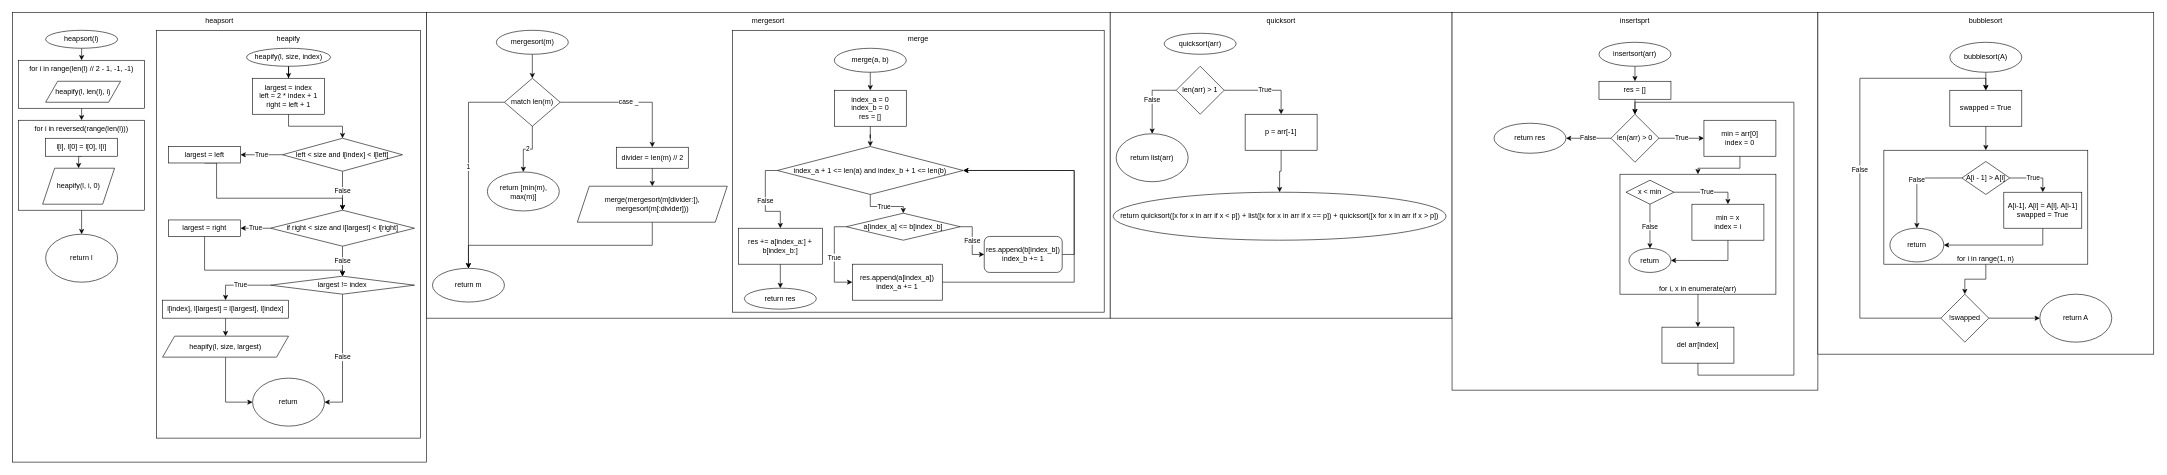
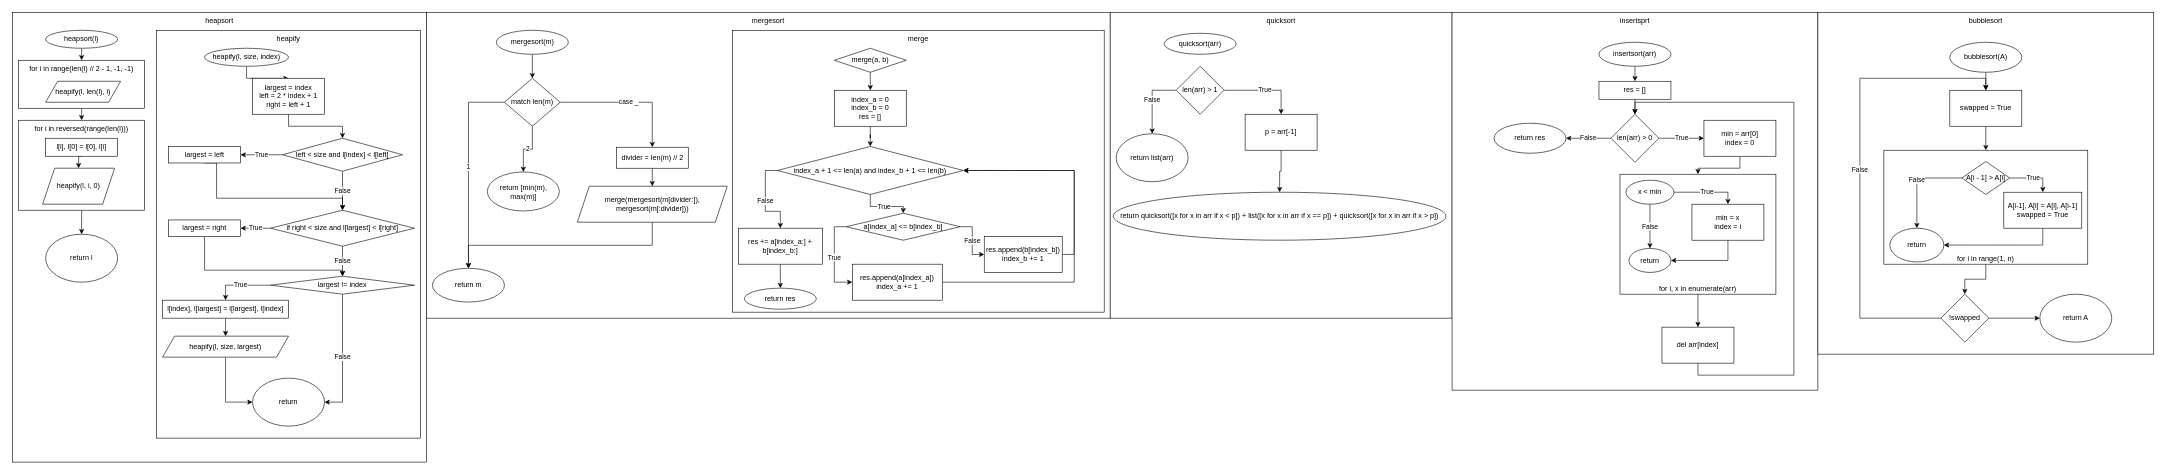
- <mxCell id="16" value="heapify(l, size, index)" style="ellipse;whiteSpace=wrap;html=1;" vertex="1" parent="1"><mxGeometry x="410" y="80" width="140" height="30" as="geometry" /></mxCell>
+ <mxCell id="16" value="heapify(l, size, index)" style="ellipse;whiteSpace=wrap;html=1;" vertex="1" parent="1"><mxGeometry x="340" y="80" width="140" height="30" as="geometry" /></mxCell>
- <mxCell id="52" value="merge(a, b)" style="ellipse;whiteSpace=wrap;html=1;" vertex="1" parent="1"><mxGeometry x="1390" y="80" width="120" height="40" as="geometry" /></mxCell>
+ <mxCell id="52" value="merge(a, b)" style="rhombus;whiteSpace=wrap;html=1;" vertex="1" parent="1"><mxGeometry x="1390" y="80" width="120" height="40" as="geometry" /></mxCell>
- <mxCell id="92" value="x &amp;lt; min" style="rhombus;whiteSpace=wrap;html=1;" vertex="1" parent="1"><mxGeometry x="2710" y="300" width="80" height="40" as="geometry" /></mxCell>
+ <mxCell id="92" value="x &amp;lt; min" style="ellipse;whiteSpace=wrap;html=1;" vertex="1" parent="1"><mxGeometry x="2710" y="300" width="80" height="40" as="geometry" /></mxCell>
- <mxCell id="67" value="            res.append(b[index_b])&lt;br/&gt;            index_b += 1&lt;br/&gt;" style="whiteSpace=wrap;html=1;rounded=1;" vertex="1" parent="1"><mxGeometry x="1640" y="393.75" width="130" height="60" as="geometry" /></mxCell>
+ <mxCell id="67" value="            res.append(b[index_b])&lt;br/&gt;            index_b += 1&lt;br/&gt;" style="rounded=0;whiteSpace=wrap;html=1;" vertex="1" parent="1"><mxGeometry x="1640" y="393.75" width="130" height="60" as="geometry" /></mxCell>
